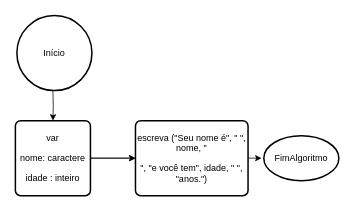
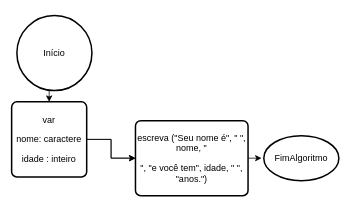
- <mxCell id="5" value="&lt;p class=&quot;MsoNormal&quot;&gt;var&lt;/p&gt;&lt;p class=&quot;MsoNormal&quot;&gt;&lt;span style=&quot;background-color: initial;&quot;&gt;nome: caractere&lt;/span&gt;&lt;/p&gt;&lt;p class=&quot;MsoNormal&quot;&gt;&lt;span style=&quot;background-color: initial;&quot;&gt;idade : inteiro&lt;/span&gt;&lt;/p&gt;" style="rounded=1;whiteSpace=wrap;html=1;absoluteArcSize=1;arcSize=14;strokeWidth=2;" vertex="1" parent="1"><mxGeometry x="20" y="160" width="100" height="100" as="geometry" /></mxCell>
+ <mxCell id="5" value="&lt;p class=&quot;MsoNormal&quot;&gt;var&lt;/p&gt;&lt;p class=&quot;MsoNormal&quot;&gt;&lt;span style=&quot;background-color: initial;&quot;&gt;nome: caractere&lt;/span&gt;&lt;/p&gt;&lt;p class=&quot;MsoNormal&quot;&gt;&lt;span style=&quot;background-color: initial;&quot;&gt;idade : inteiro&lt;/span&gt;&lt;/p&gt;" style="rounded=1;whiteSpace=wrap;html=1;absoluteArcSize=1;arcSize=14;strokeWidth=2;" vertex="1" parent="1"><mxGeometry x="15" y="135" width="100" height="100" as="geometry" /></mxCell>
